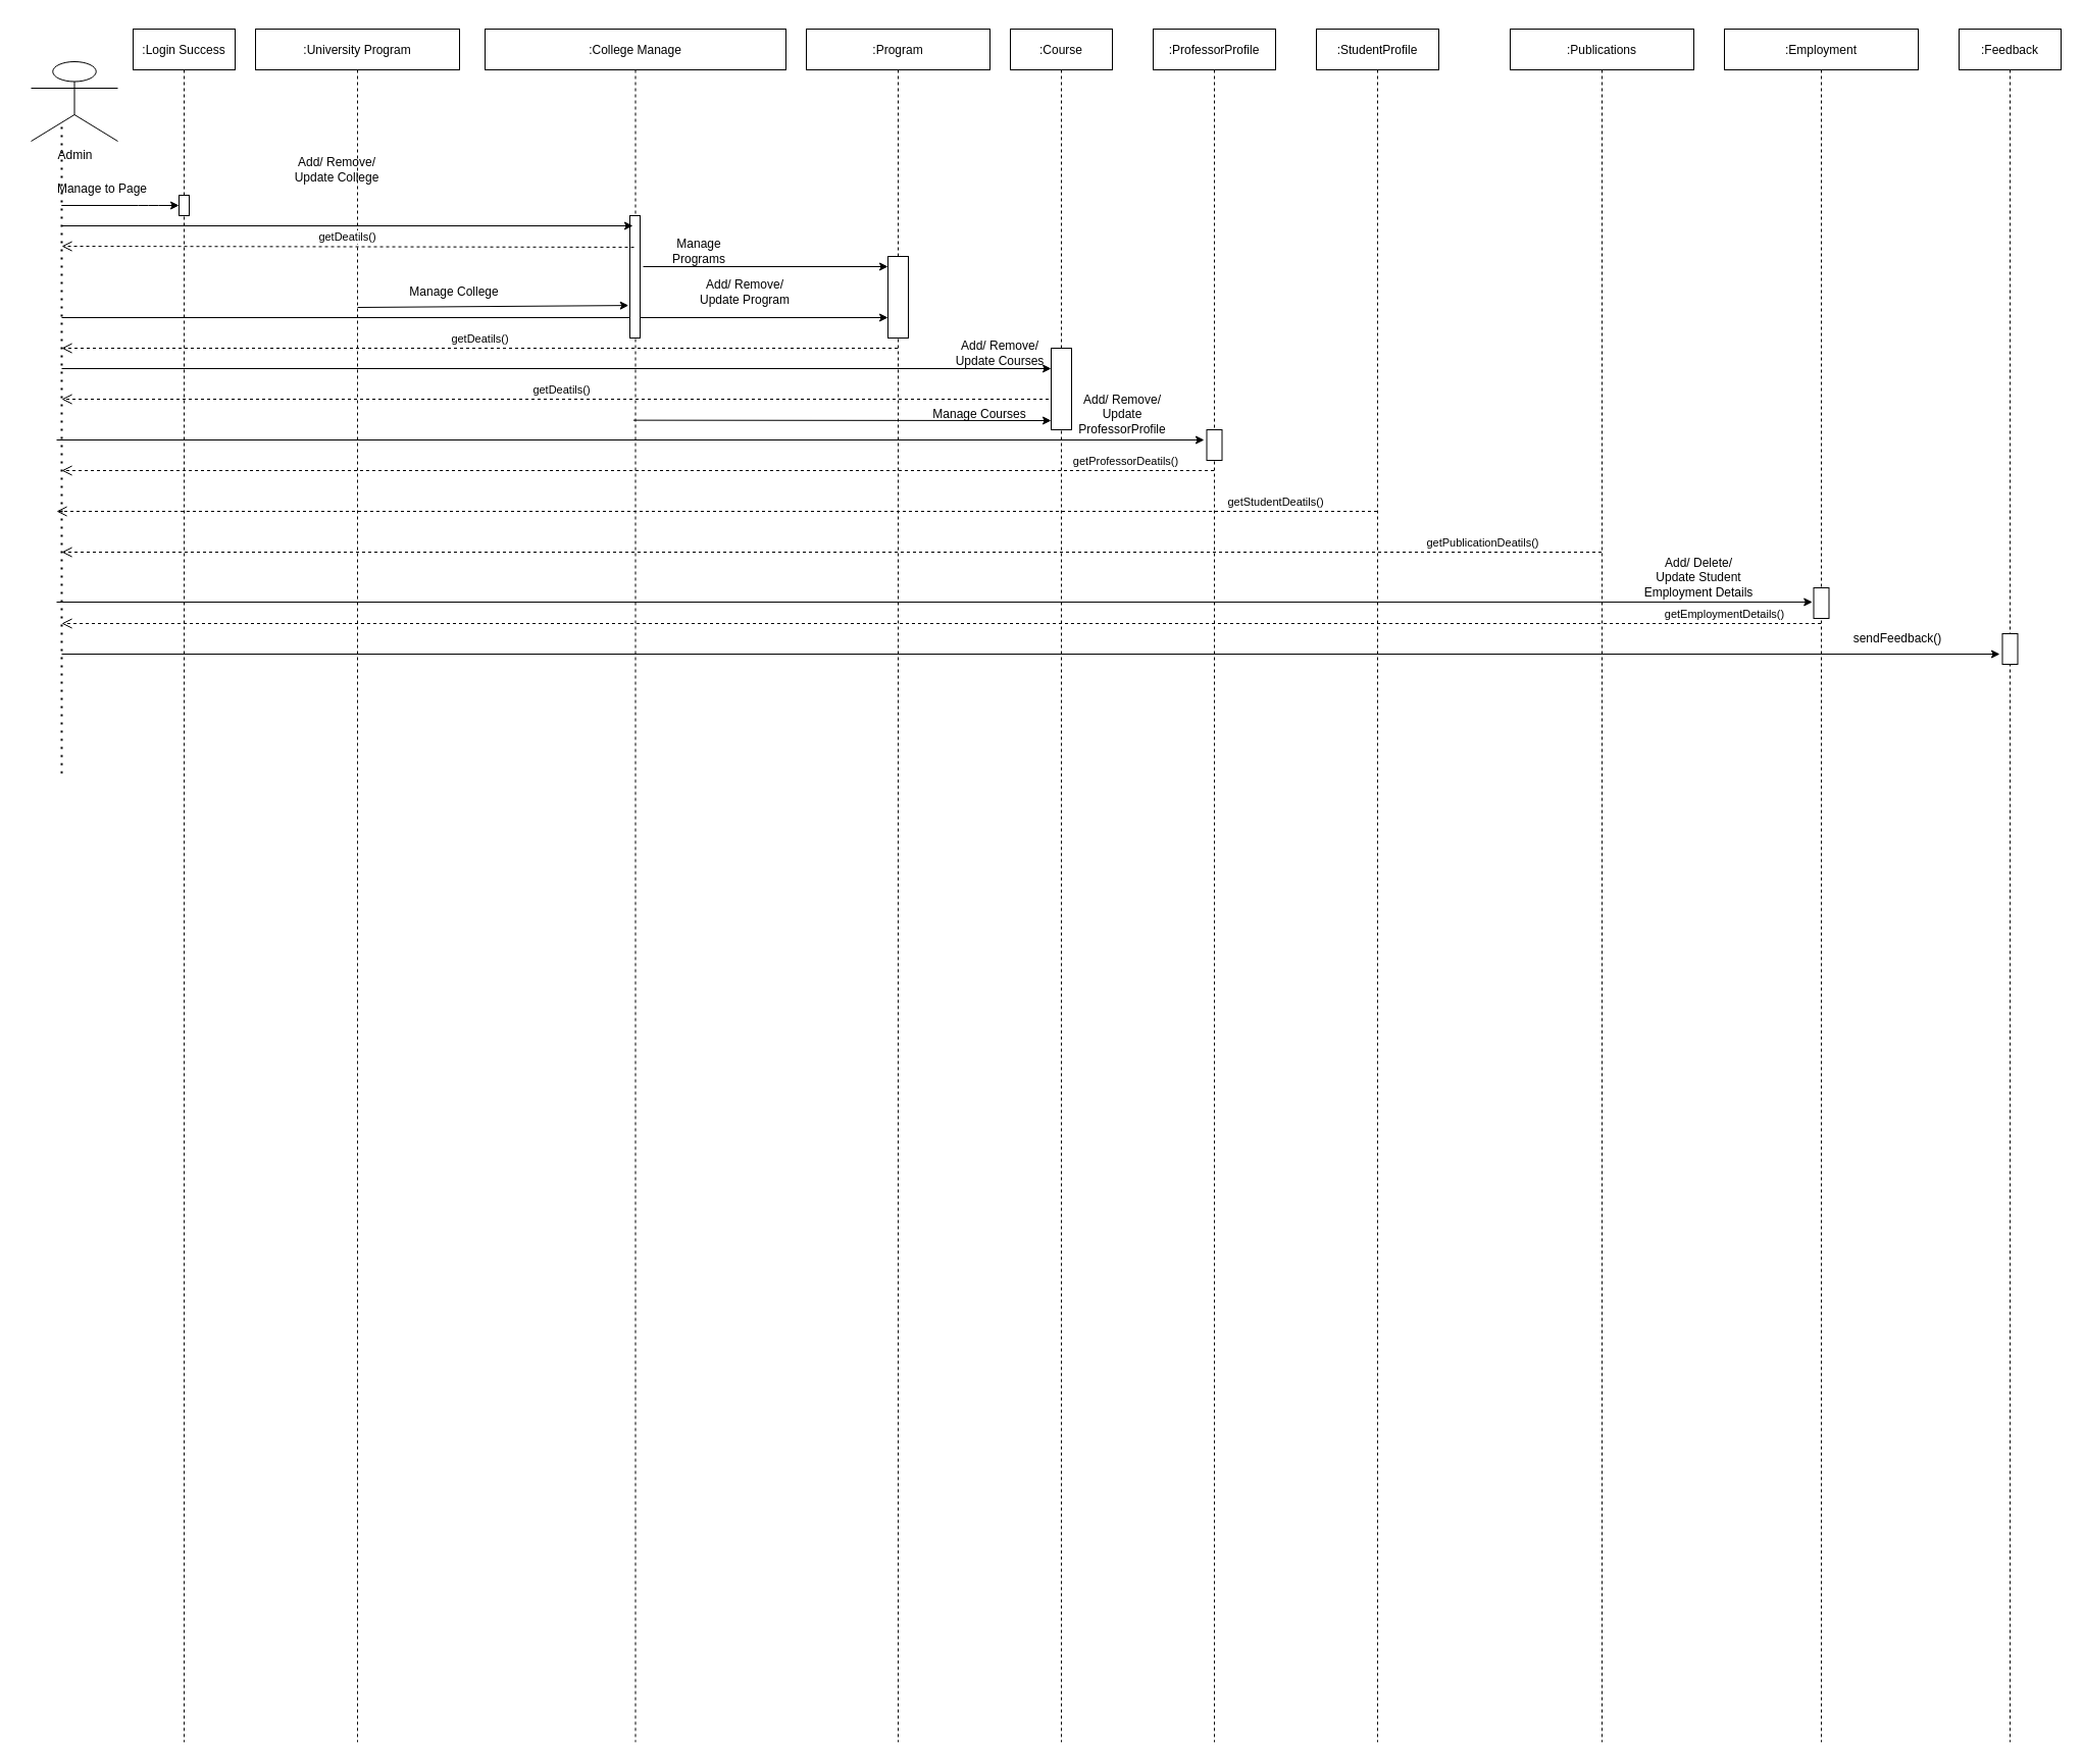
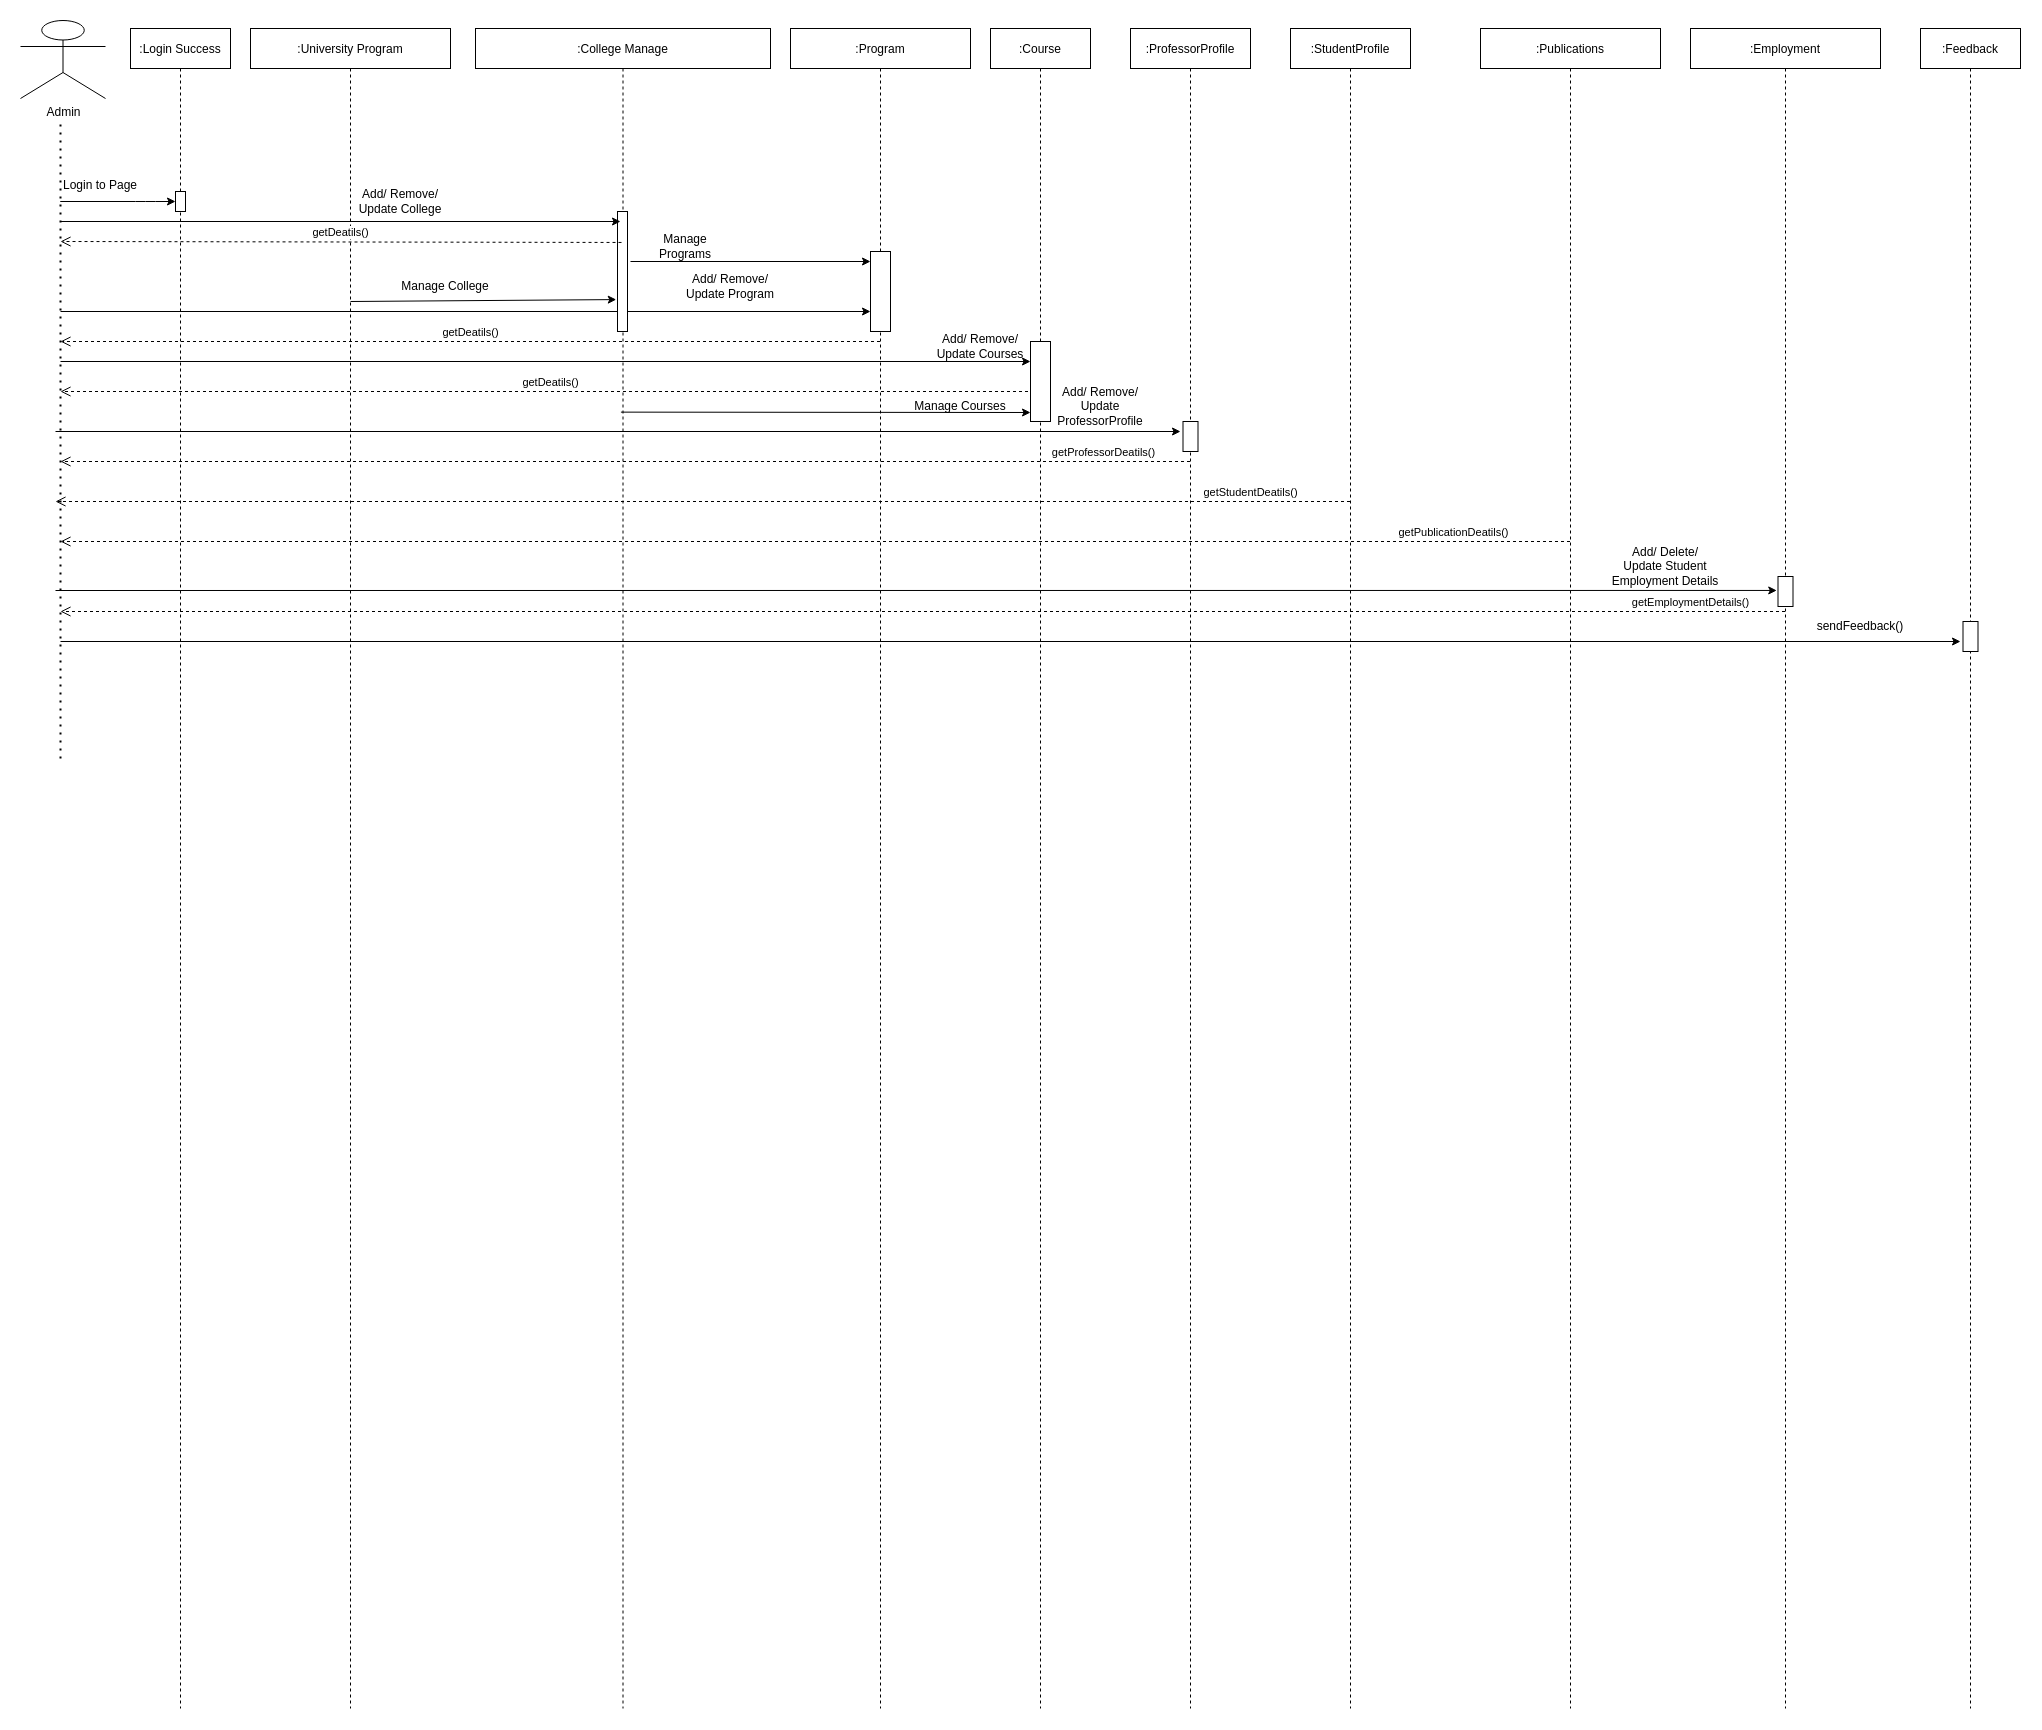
- <mxCell id="28" value="Admin" style="shape=umlActor;verticalLabelPosition=bottom;verticalAlign=top;html=1;outlineConnect=0;" vertex="1" parent="1"><mxGeometry x="30" y="60" width="85" height="78" as="geometry" /></mxCell>
+ <mxCell id="28" value="Admin" style="shape=umlActor;verticalLabelPosition=bottom;verticalAlign=top;html=1;outlineConnect=0;" vertex="1" parent="1"><mxGeometry x="20" y="20" width="85" height="78" as="geometry" /></mxCell>
- <mxCell id="12" value="Add/ Remove/ Update College" style="text;html=1;strokeColor=none;fillColor=none;align=center;verticalAlign=middle;whiteSpace=wrap;rounded=0;" vertex="1" parent="1"><mxGeometry x="280" y="151" width="100" height="30" as="geometry" /></mxCell>
+ <mxCell id="12" value="Add/ Remove/ Update College" style="text;html=1;strokeColor=none;fillColor=none;align=center;verticalAlign=middle;whiteSpace=wrap;rounded=0;" vertex="1" parent="1"><mxGeometry x="350" y="186" width="100" height="30" as="geometry" /></mxCell>
- <mxCell id="31" value="Manage to Page" style="text;html=1;strokeColor=none;fillColor=none;align=center;verticalAlign=middle;whiteSpace=wrap;rounded=0;" vertex="1" parent="1"><mxGeometry x="40" y="170" width="120" height="30" as="geometry" /></mxCell>
+ <mxCell id="31" value="Login to Page" style="text;html=1;strokeColor=none;fillColor=none;align=center;verticalAlign=middle;whiteSpace=wrap;rounded=0;" vertex="1" parent="1"><mxGeometry x="40" y="170" width="120" height="30" as="geometry" /></mxCell>
